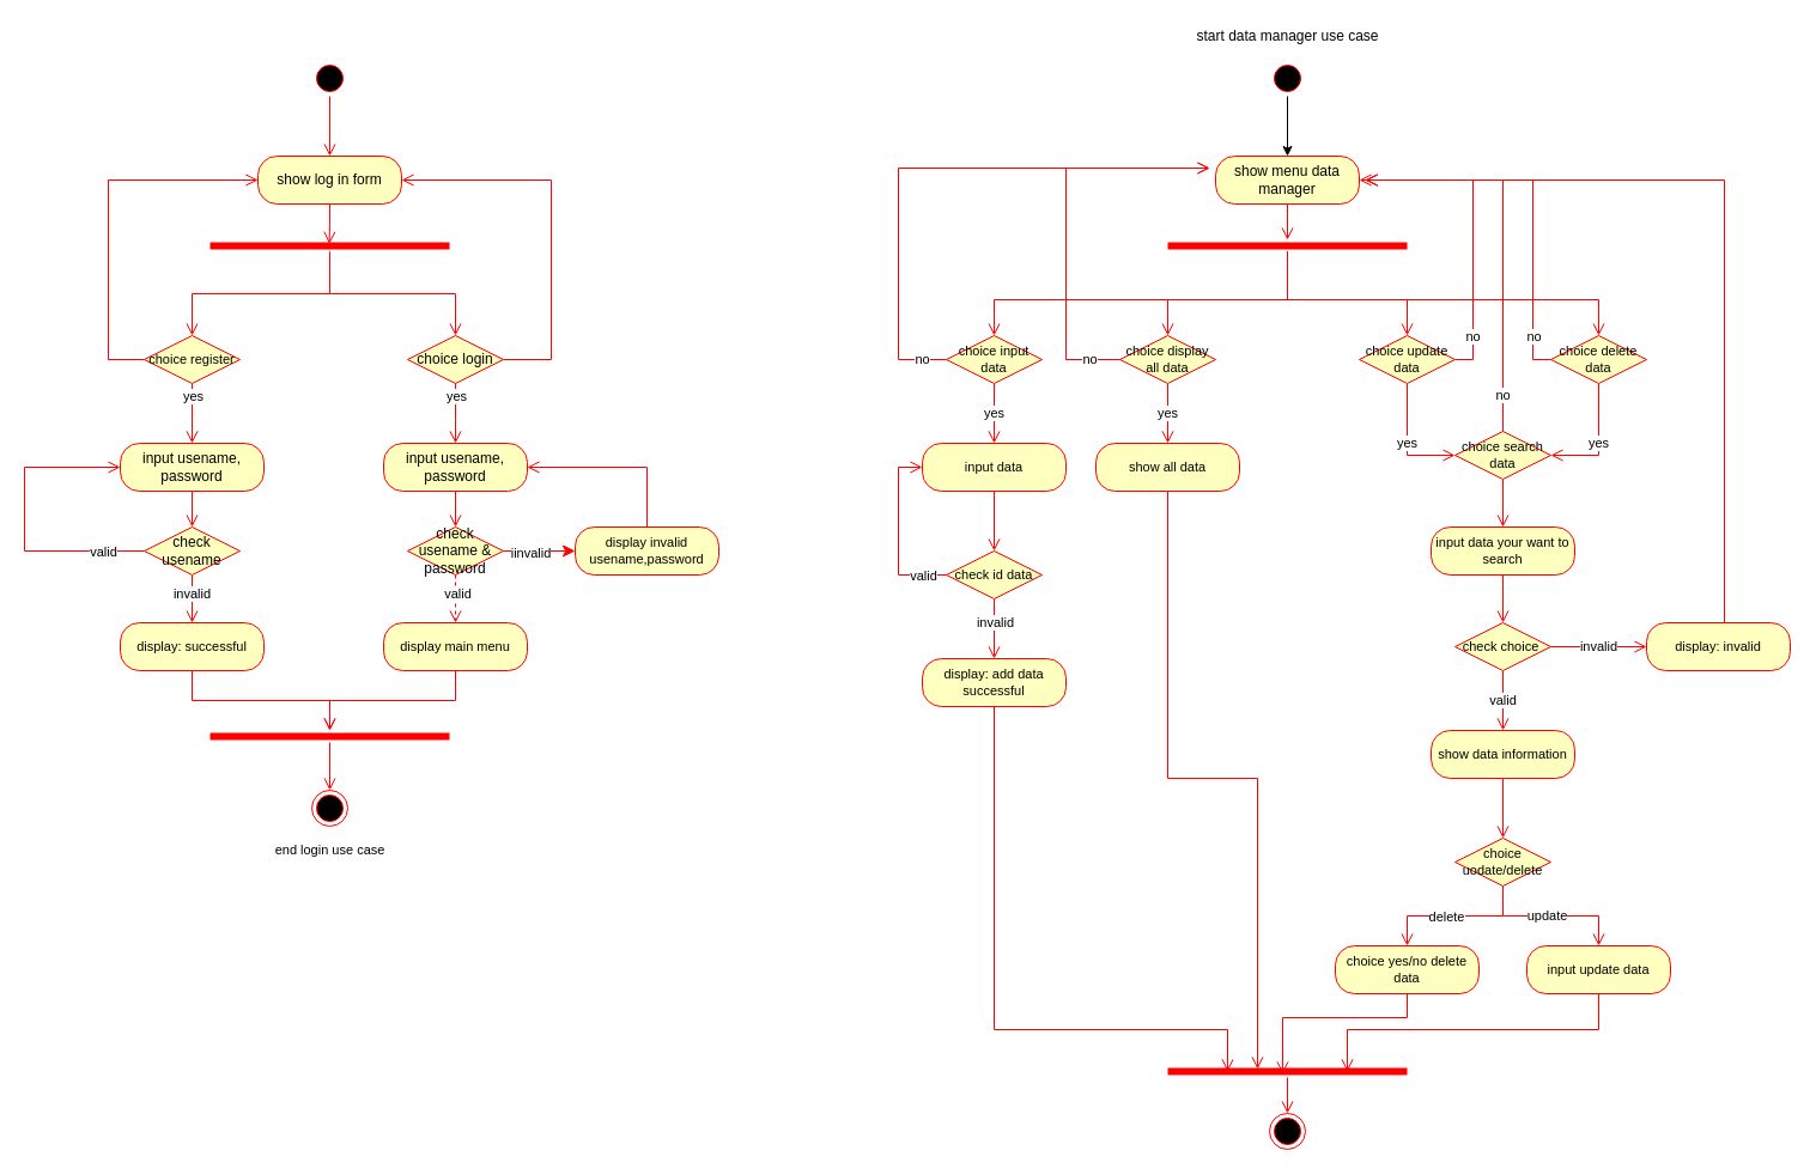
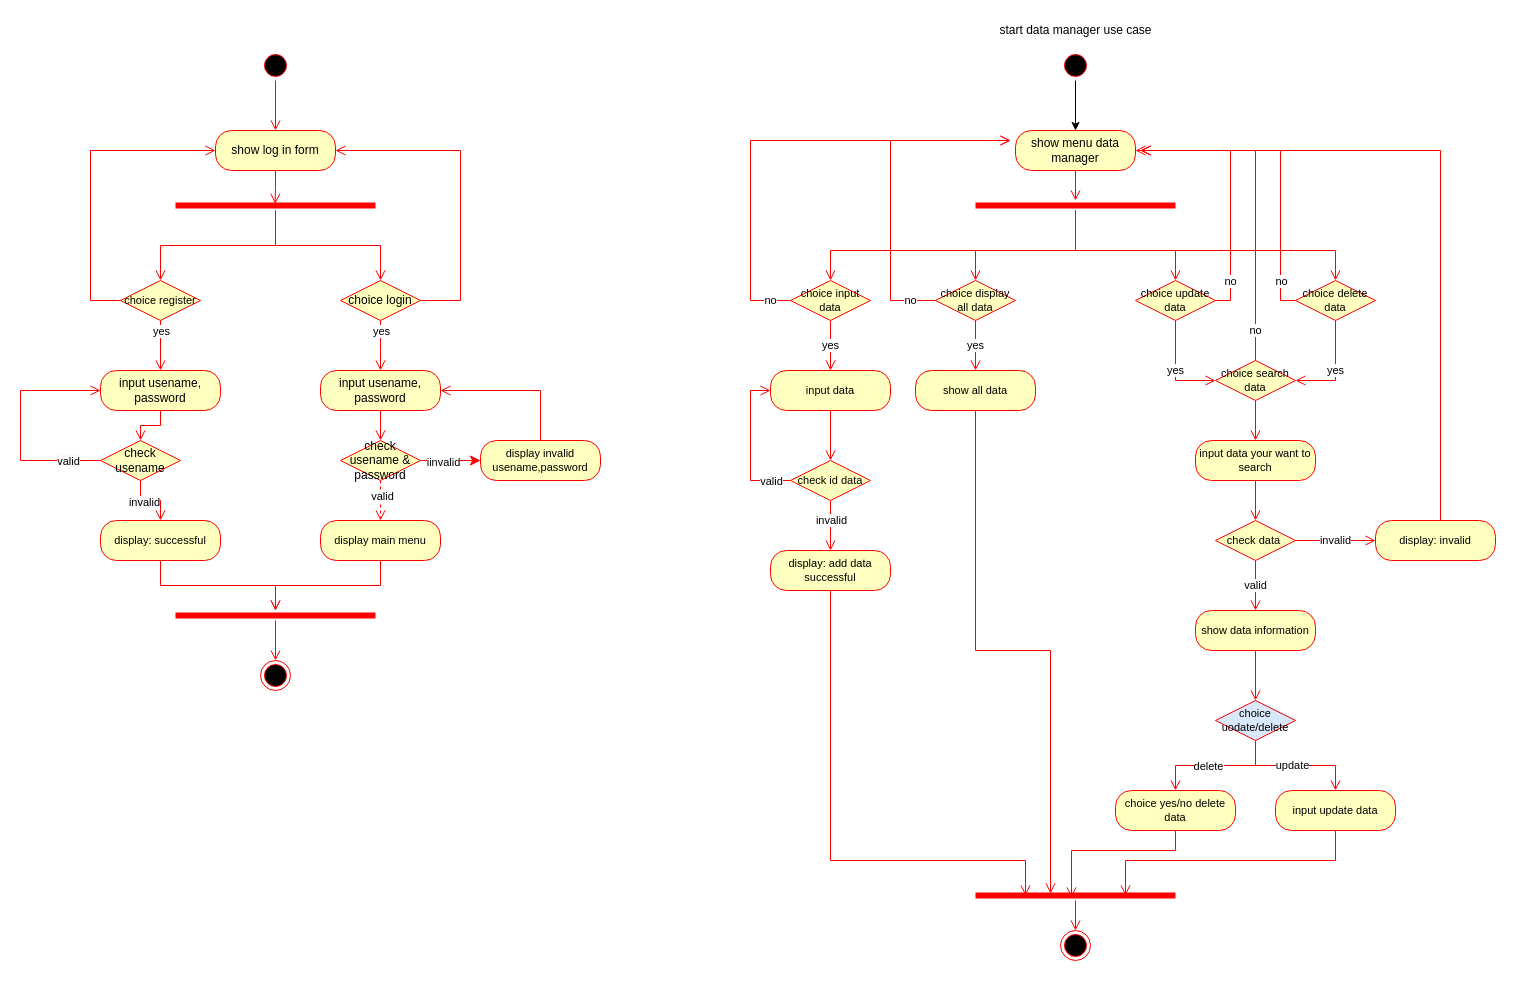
- <mxCell id="35" value="check usename" style="rhombus;whiteSpace=wrap;html=1;fillColor=#ffffc0;strokeColor=#ff0000;" parent="1" vertex="1"><mxGeometry x="120" y="440" width="80" height="40" as="geometry" /></mxCell>
+ <mxCell id="35" value="check usename" style="rhombus;whiteSpace=wrap;html=1;fillColor=#ffffc0;strokeColor=#ff0000;" parent="1" vertex="1"><mxGeometry x="100" y="440" width="80" height="40" as="geometry" /></mxCell>
- <mxCell id="73" value="check choice&amp;nbsp;" style="rhombus;whiteSpace=wrap;html=1;fillColor=#ffffc0;strokeColor=#ff0000;fontFamily=Helvetica;fontSize=11;fontColor=default;" parent="1" vertex="1"><mxGeometry x="1215" y="520" width="80" height="40" as="geometry" /></mxCell>
+ <mxCell id="73" value="check data&amp;nbsp;" style="rhombus;whiteSpace=wrap;html=1;fillColor=#ffffc0;strokeColor=#ff0000;fontFamily=Helvetica;fontSize=11;fontColor=default;" parent="1" vertex="1"><mxGeometry x="1215" y="520" width="80" height="40" as="geometry" /></mxCell>
- <mxCell id="90" value="end login use case" style="text;html=1;align=center;verticalAlign=middle;resizable=0;points=[];autosize=1;strokeColor=none;fillColor=none;fontSize=11;fontFamily=Helvetica;fontColor=default;" vertex="1" parent="1"><mxGeometry x="220" y="700" width="110" height="20" as="geometry" /></mxCell>
- <mxCell id="82" value="choice uodate/delete" style="rhombus;whiteSpace=wrap;html=1;fillColor=#ffffc0;strokeColor=#ff0000;fontFamily=Helvetica;fontSize=11;fontColor=default;" vertex="1" parent="1"><mxGeometry x="1215" y="700" width="80" height="40" as="geometry" /></mxCell>
+ <mxCell id="82" value="choice uodate/delete" style="rhombus;whiteSpace=wrap;html=1;fillColor=#dae8fc;strokeColor=#ff0000;fontFamily=Helvetica;fontSize=11;fontColor=default;" vertex="1" parent="1"><mxGeometry x="1215" y="700" width="80" height="40" as="geometry" /></mxCell>
